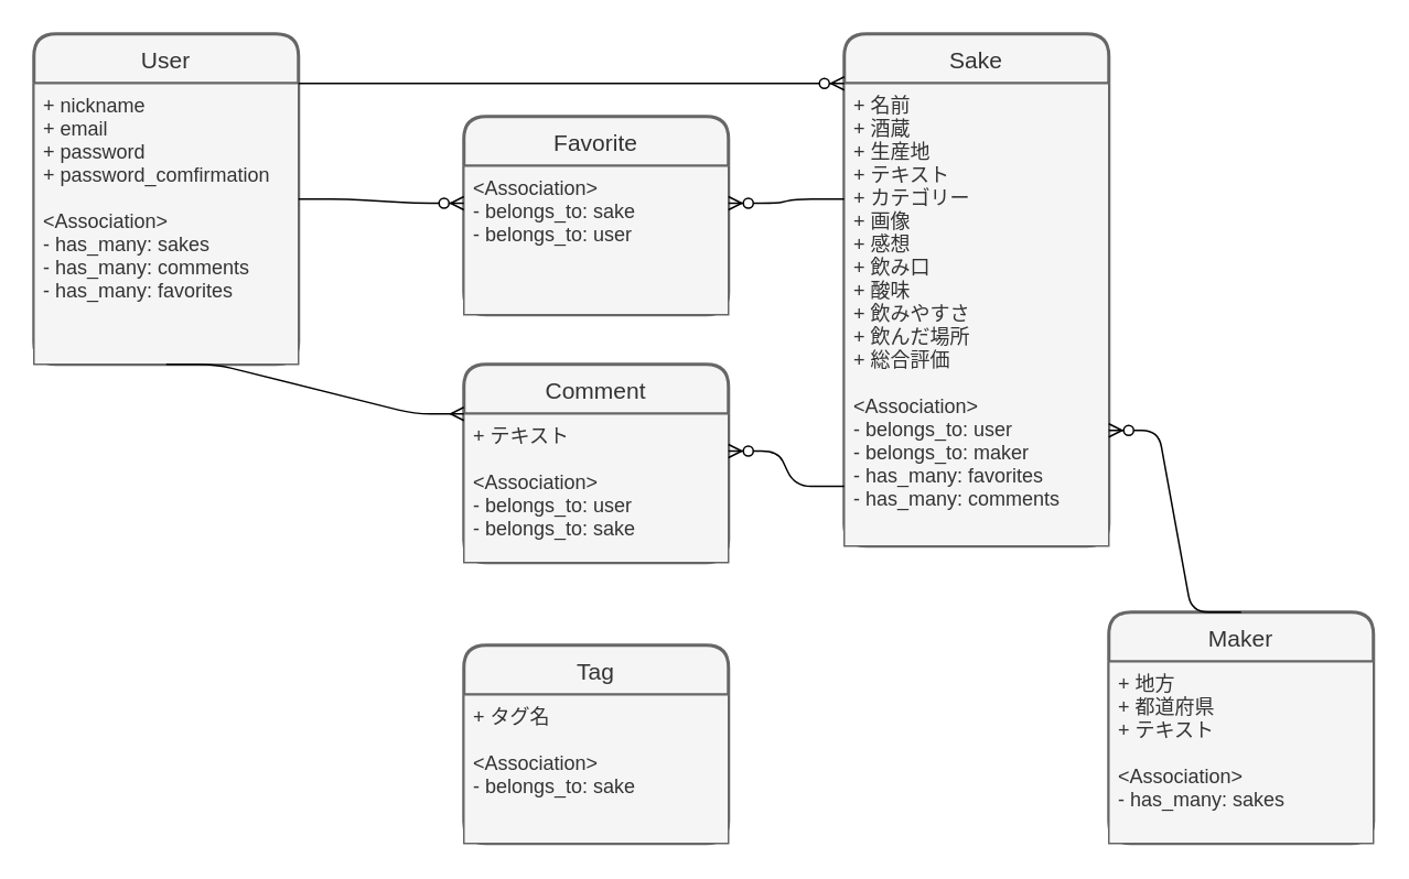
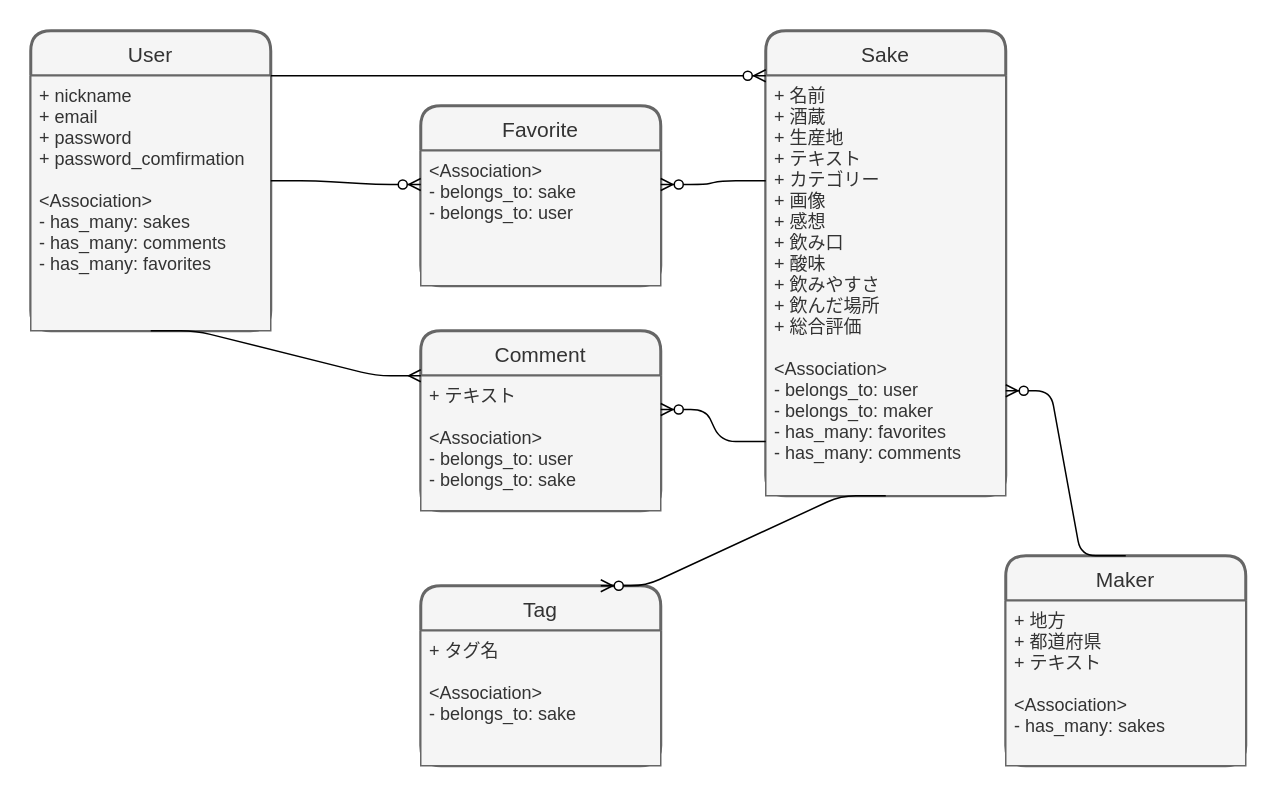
+ <mxCell id="17" value="" style="edgeStyle=entityRelationEdgeStyle;fontSize=12;html=1;endArrow=ERzeroToMany;endFill=1;exitX=0.5;exitY=1;exitDx=0;exitDy=0;entryX=0.75;entryY=0;entryDx=0;entryDy=0;" parent="1" source="4" target="15" edge="1"><mxGeometry width="100" height="100" relative="1" as="geometry"><mxPoint x="320" y="510" as="sourcePoint" /><mxPoint x="620" y="430" as="targetPoint" /></mxGeometry></mxCell>
